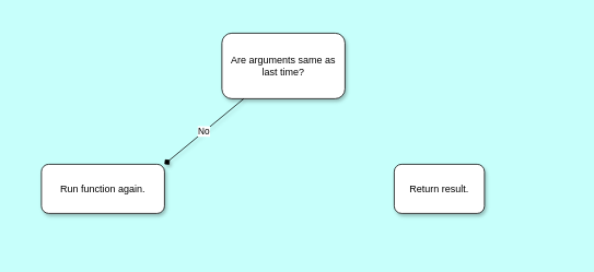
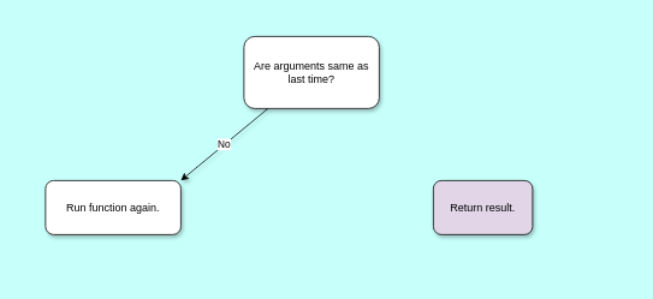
- <mxCell id="6" value="No" style="edgeStyle=none;html=1;entryX=1;entryY=0;entryDx=0;entryDy=0;shadow=1;endArrow=diamond;" parent="2" source="3" target="5" edge="1"><mxGeometry relative="1" as="geometry" /></mxCell>
+ <mxCell id="6" value="No" style="edgeStyle=none;html=1;entryX=1;entryY=0;entryDx=0;entryDy=0;shadow=1;" parent="2" source="3" target="5" edge="1"><mxGeometry relative="1" as="geometry" /></mxCell>
- <mxCell id="4" value="Return result." style="whiteSpace=wrap;html=1;rounded=1;shadow=1;" parent="2" vertex="1"><mxGeometry x="460" y="180" width="110" height="60" as="geometry" /></mxCell>
+ <mxCell id="4" value="Return result." style="whiteSpace=wrap;html=1;rounded=1;shadow=1;fillColor=#e1d5e7;" parent="2" vertex="1"><mxGeometry x="460" y="180" width="110" height="60" as="geometry" /></mxCell>
